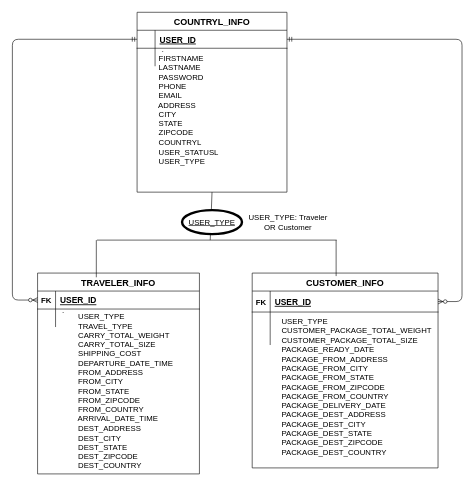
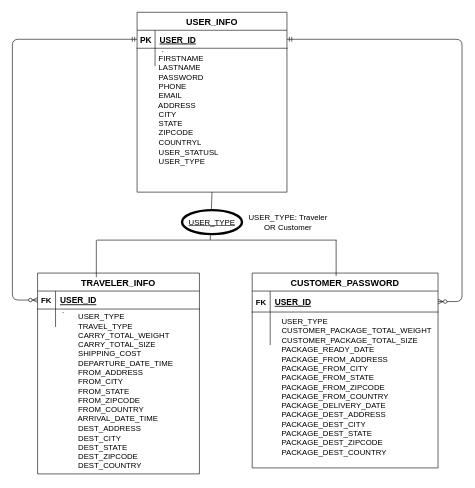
- <mxCell id="12" value="COUNTRYL_INFO" style="shape=table;startSize=30;container=1;collapsible=1;childLayout=tableLayout;fixedRows=1;rowLines=0;fontStyle=1;align=center;resizeLast=1;fontSize=15;" parent="1" vertex="1"><mxGeometry x="228" y="20" width="250" height="300" as="geometry" /></mxCell>
+ <mxCell id="12" value="USER_INFO" style="shape=table;startSize=30;container=1;collapsible=1;childLayout=tableLayout;fixedRows=1;rowLines=0;fontStyle=1;align=center;resizeLast=1;fontSize=15;" parent="1" vertex="1"><mxGeometry x="228" y="20" width="250" height="300" as="geometry" /></mxCell>
+ <mxCell id="14" value="PK" style="shape=partialRectangle;overflow=hidden;connectable=0;fillColor=none;top=0;left=0;bottom=0;right=0;fontStyle=1;strokeWidth=4;fontSize=14;" parent="13" vertex="1"><mxGeometry width="30" height="30" as="geometry" /></mxCell>
- <mxCell id="2" value="CUSTOMER_INFO" style="shape=table;startSize=30;container=1;collapsible=1;childLayout=tableLayout;fixedRows=1;rowLines=0;fontStyle=1;align=center;resizeLast=1;fontSize=15;" parent="1" vertex="1"><mxGeometry x="420" y="455" width="310" height="325" as="geometry" /></mxCell>
+ <mxCell id="2" value="CUSTOMER_PASSWORD" style="shape=table;startSize=30;container=1;collapsible=1;childLayout=tableLayout;fixedRows=1;rowLines=0;fontStyle=1;align=center;resizeLast=1;fontSize=15;" parent="1" vertex="1"><mxGeometry x="420" y="455" width="310" height="325" as="geometry" /></mxCell>
